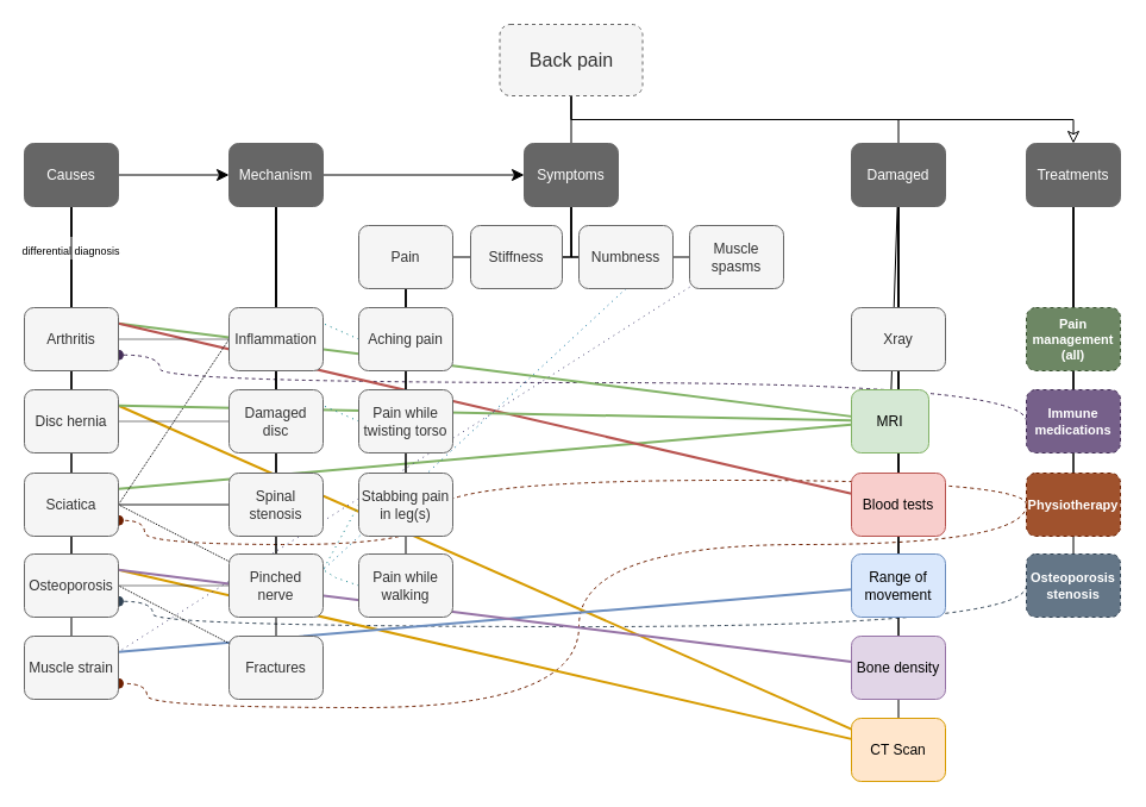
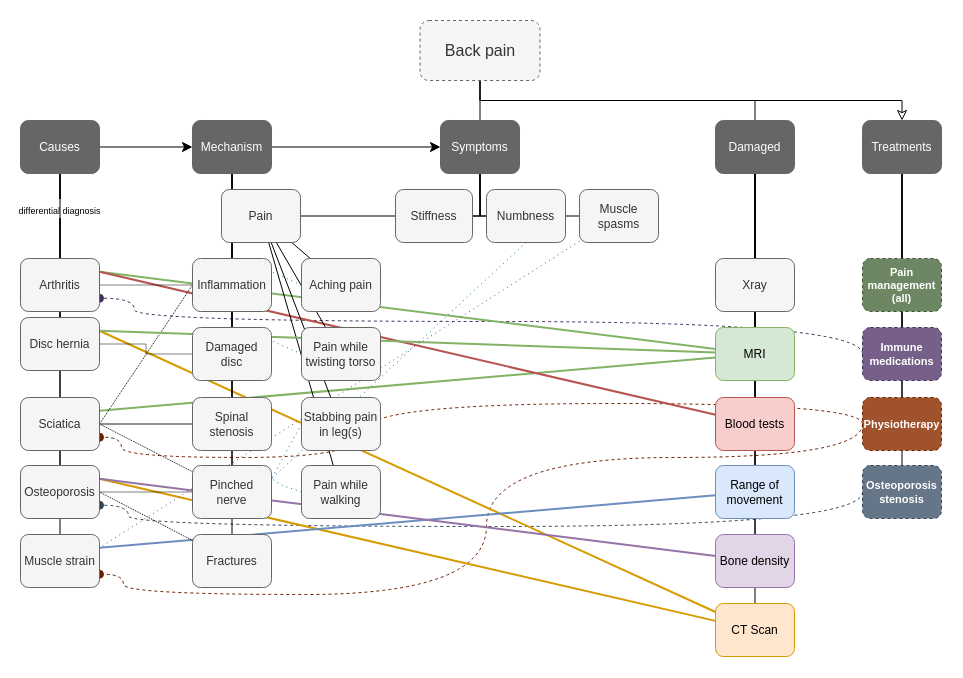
- <mxCell id="92" value="Pain" style="ellipse;whiteSpace=wrap;html=1;fontSize=12;shape=label;perimeter=rectanglePerimeter;rounded=1;fillColor=#f5f5f5;fontColor=#333333;strokeColor=#666666;" parent="1" vertex="1"><mxGeometry x="301" y="189" width="79" height="53" as="geometry" /></mxCell>
+ <mxCell id="92" value="Pain" style="ellipse;whiteSpace=wrap;html=1;fontSize=12;shape=label;perimeter=rectanglePerimeter;rounded=1;fillColor=#f5f5f5;fontColor=#333333;strokeColor=#666666;" parent="1" vertex="1"><mxGeometry x="221" y="189" width="79" height="53" as="geometry" /></mxCell>
- <mxCell id="67" value="Disc hernia" style="ellipse;whiteSpace=wrap;html=1;fontSize=12;shape=label;perimeter=rectanglePerimeter;rounded=1;fillColor=#f5f5f5;fontColor=#333333;strokeColor=#666666;" parent="1" vertex="1"><mxGeometry x="20" y="327" width="79" height="53" as="geometry" /></mxCell>
+ <mxCell id="67" value="Disc hernia" style="ellipse;whiteSpace=wrap;html=1;fontSize=12;shape=label;perimeter=rectanglePerimeter;rounded=1;fillColor=#f5f5f5;fontColor=#333333;strokeColor=#666666;" parent="1" vertex="1"><mxGeometry x="20" y="317" width="79" height="53" as="geometry" /></mxCell>
- <mxCell id="79" value="MRI" style="ellipse;whiteSpace=wrap;html=1;fontSize=12;shape=label;perimeter=rectanglePerimeter;rounded=1;fillColor=#d5e8d4;strokeColor=#82b366;" parent="1" vertex="1"><mxGeometry x="715" y="327" width="65" height="53" as="geometry" /></mxCell>
+ <mxCell id="79" value="MRI" style="ellipse;whiteSpace=wrap;html=1;fontSize=12;shape=label;perimeter=rectanglePerimeter;rounded=1;fillColor=#d5e8d4;strokeColor=#82b366;" parent="1" vertex="1"><mxGeometry x="715" y="327" width="79" height="53" as="geometry" /></mxCell>
